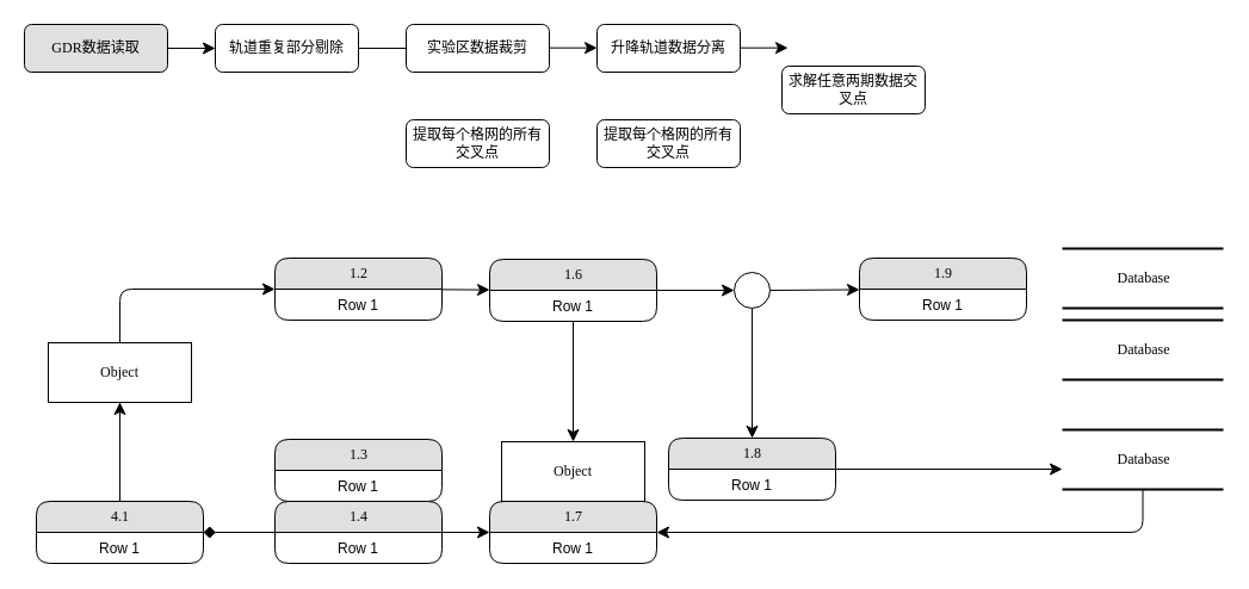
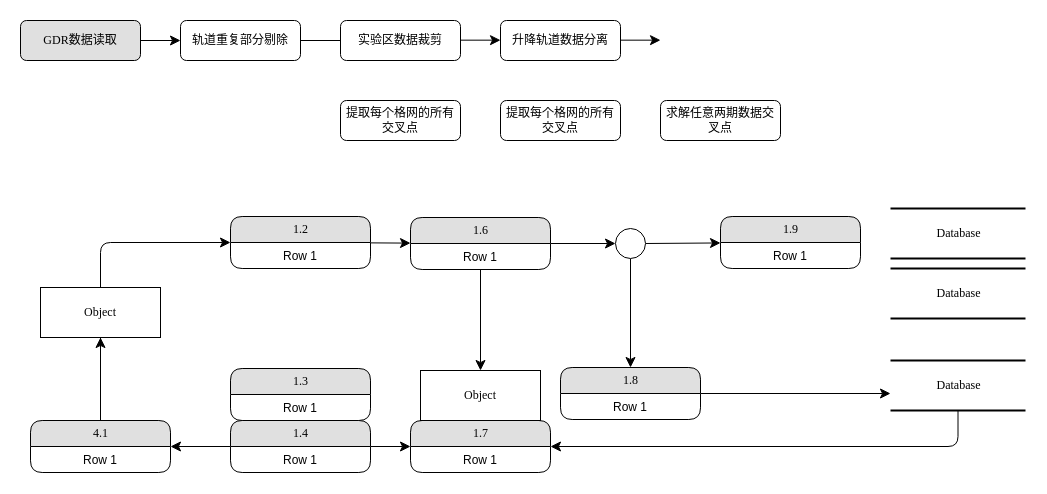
- <mxCell id="45" value="求解任意两期数据交叉点" style="rounded=1;whiteSpace=wrap;html=1;" vertex="1" parent="1"><mxGeometry x="655" y="55" width="120" height="40" as="geometry" /></mxCell>
+ <mxCell id="45" value="求解任意两期数据交叉点" style="rounded=1;whiteSpace=wrap;html=1;" vertex="1" parent="1"><mxGeometry x="660" y="100" width="120" height="40" as="geometry" /></mxCell>
- <mxCell id="27" style="edgeStyle=none;html=1;labelBackgroundColor=none;startFill=0;startSize=8;endFill=1;endSize=8;fontFamily=Verdana;fontSize=12;endArrow=diamond;" parent="1" source="28" target="24" edge="1"><mxGeometry relative="1" as="geometry" /></mxCell>
+ <mxCell id="27" style="edgeStyle=none;html=1;labelBackgroundColor=none;startFill=0;startSize=8;endFill=1;endSize=8;fontFamily=Verdana;fontSize=12;" parent="1" source="28" target="24" edge="1"><mxGeometry relative="1" as="geometry" /></mxCell>
